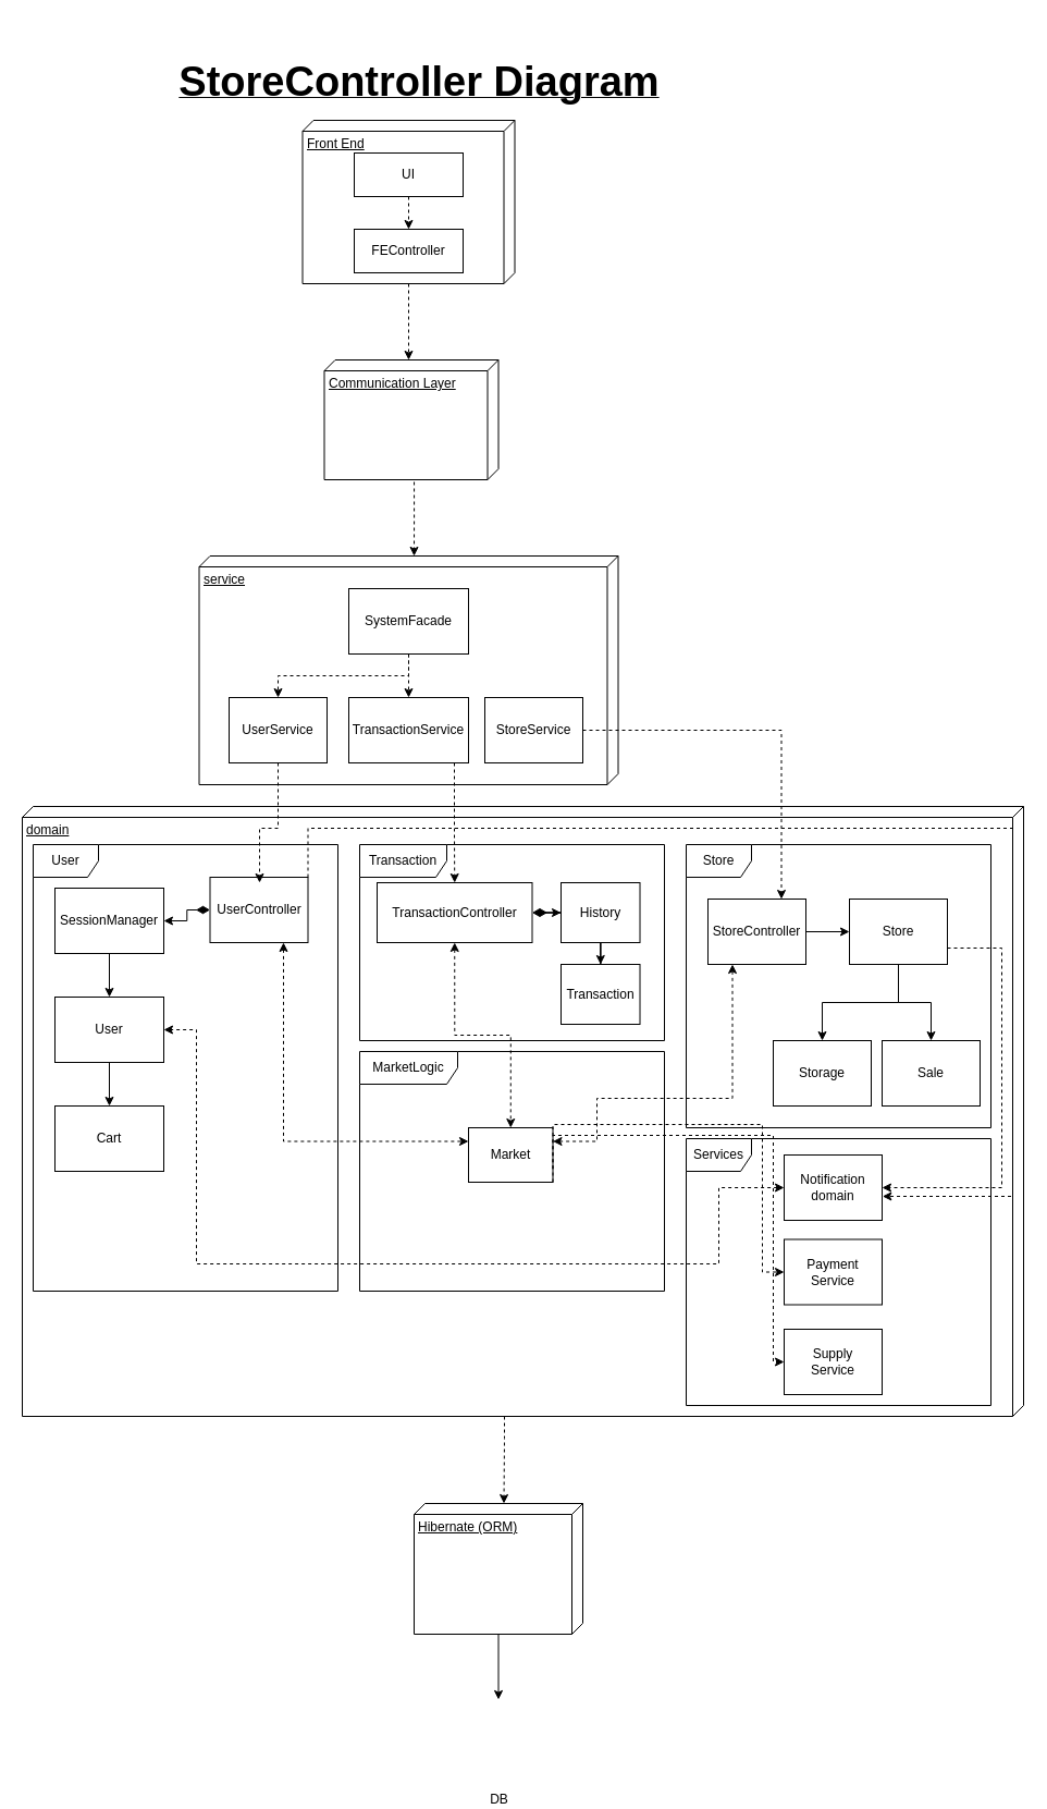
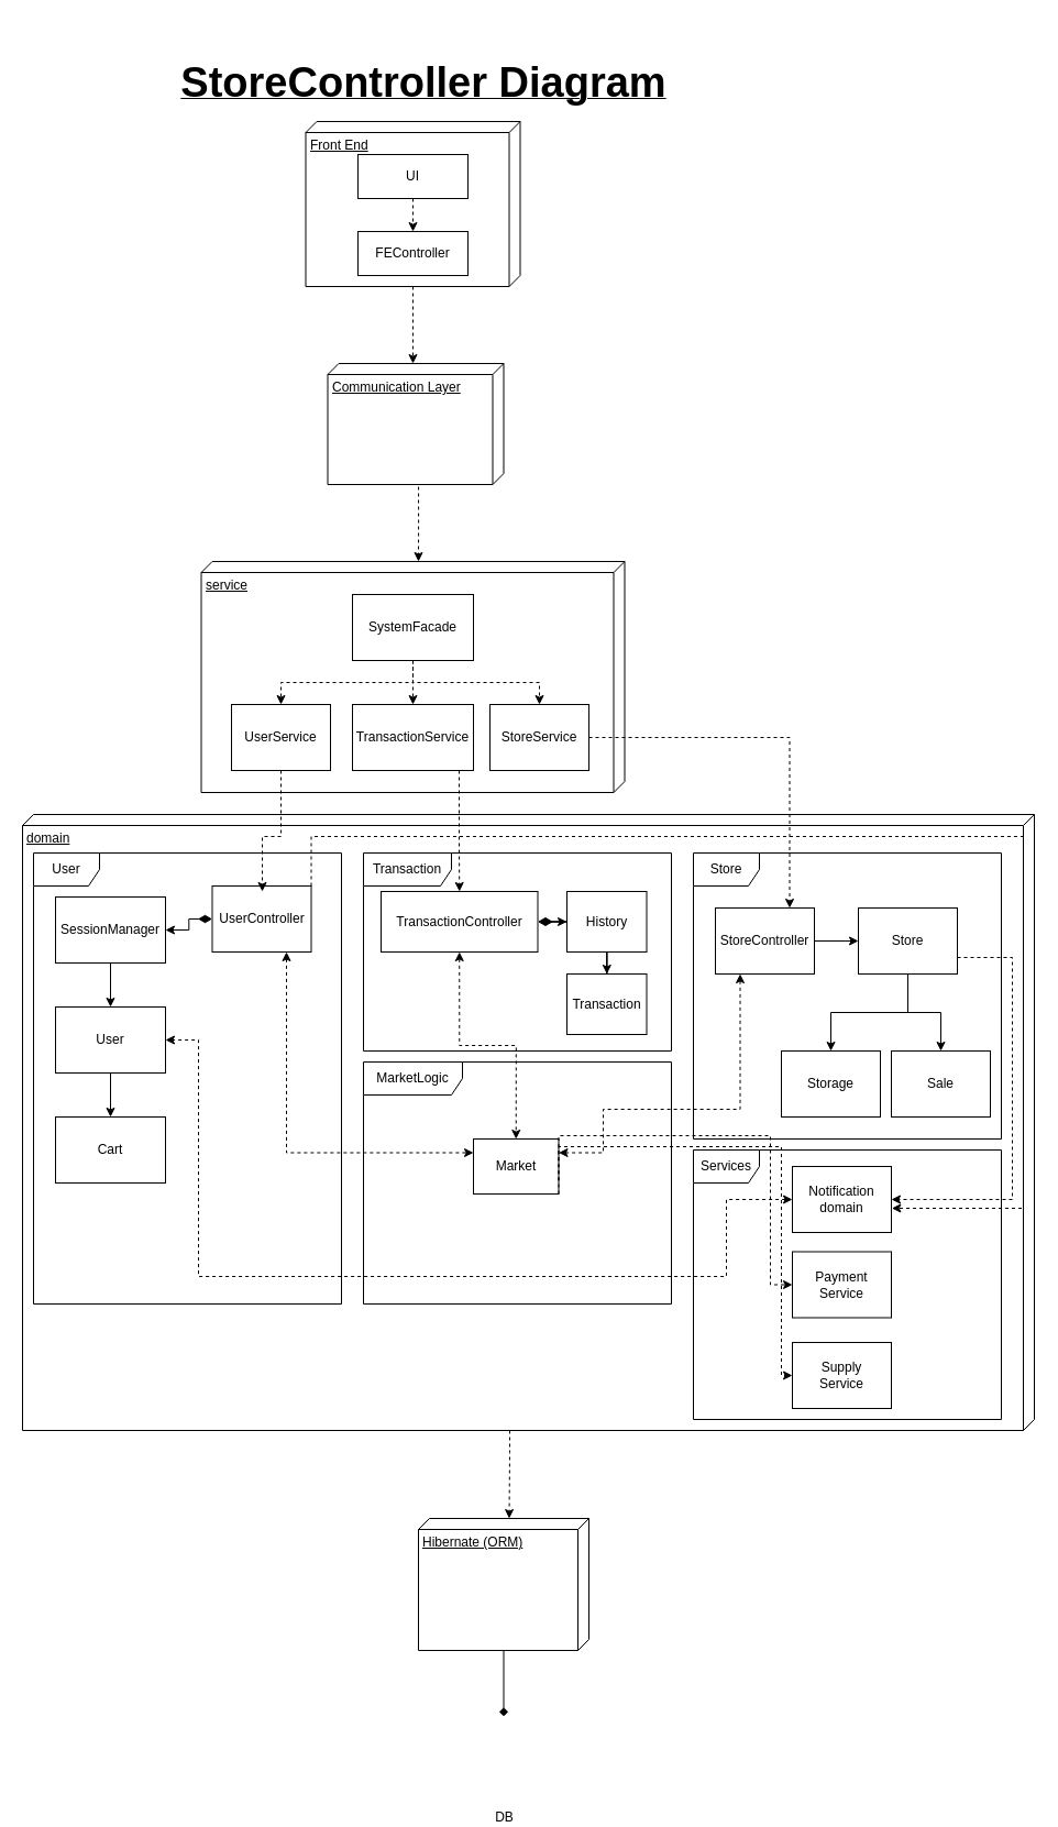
+ <mxCell id="21" value="" style="edgeStyle=orthogonalEdgeStyle;rounded=0;orthogonalLoop=1;jettySize=auto;html=1;dashed=1;exitX=0.5;exitY=1;exitDx=0;exitDy=0;entryX=0.5;entryY=0;entryDx=0;entryDy=0;" parent="1" source="20" target="17" edge="1"><mxGeometry relative="1" as="geometry"><mxPoint x="395" y="620" as="sourcePoint" /><mxPoint x="395" y="660" as="targetPoint" /></mxGeometry></mxCell>
- <mxCell id="8" value="" style="edgeStyle=orthogonalEdgeStyle;rounded=0;orthogonalLoop=1;jettySize=auto;html=1;" edge="1" parent="1" source="9" target="60"><mxGeometry relative="1" as="geometry" /></mxCell>
+ <mxCell id="8" value="" style="edgeStyle=orthogonalEdgeStyle;rounded=0;orthogonalLoop=1;jettySize=auto;html=1;endArrow=diamond;" edge="1" parent="1" source="9" target="60"><mxGeometry relative="1" as="geometry" /></mxCell>
